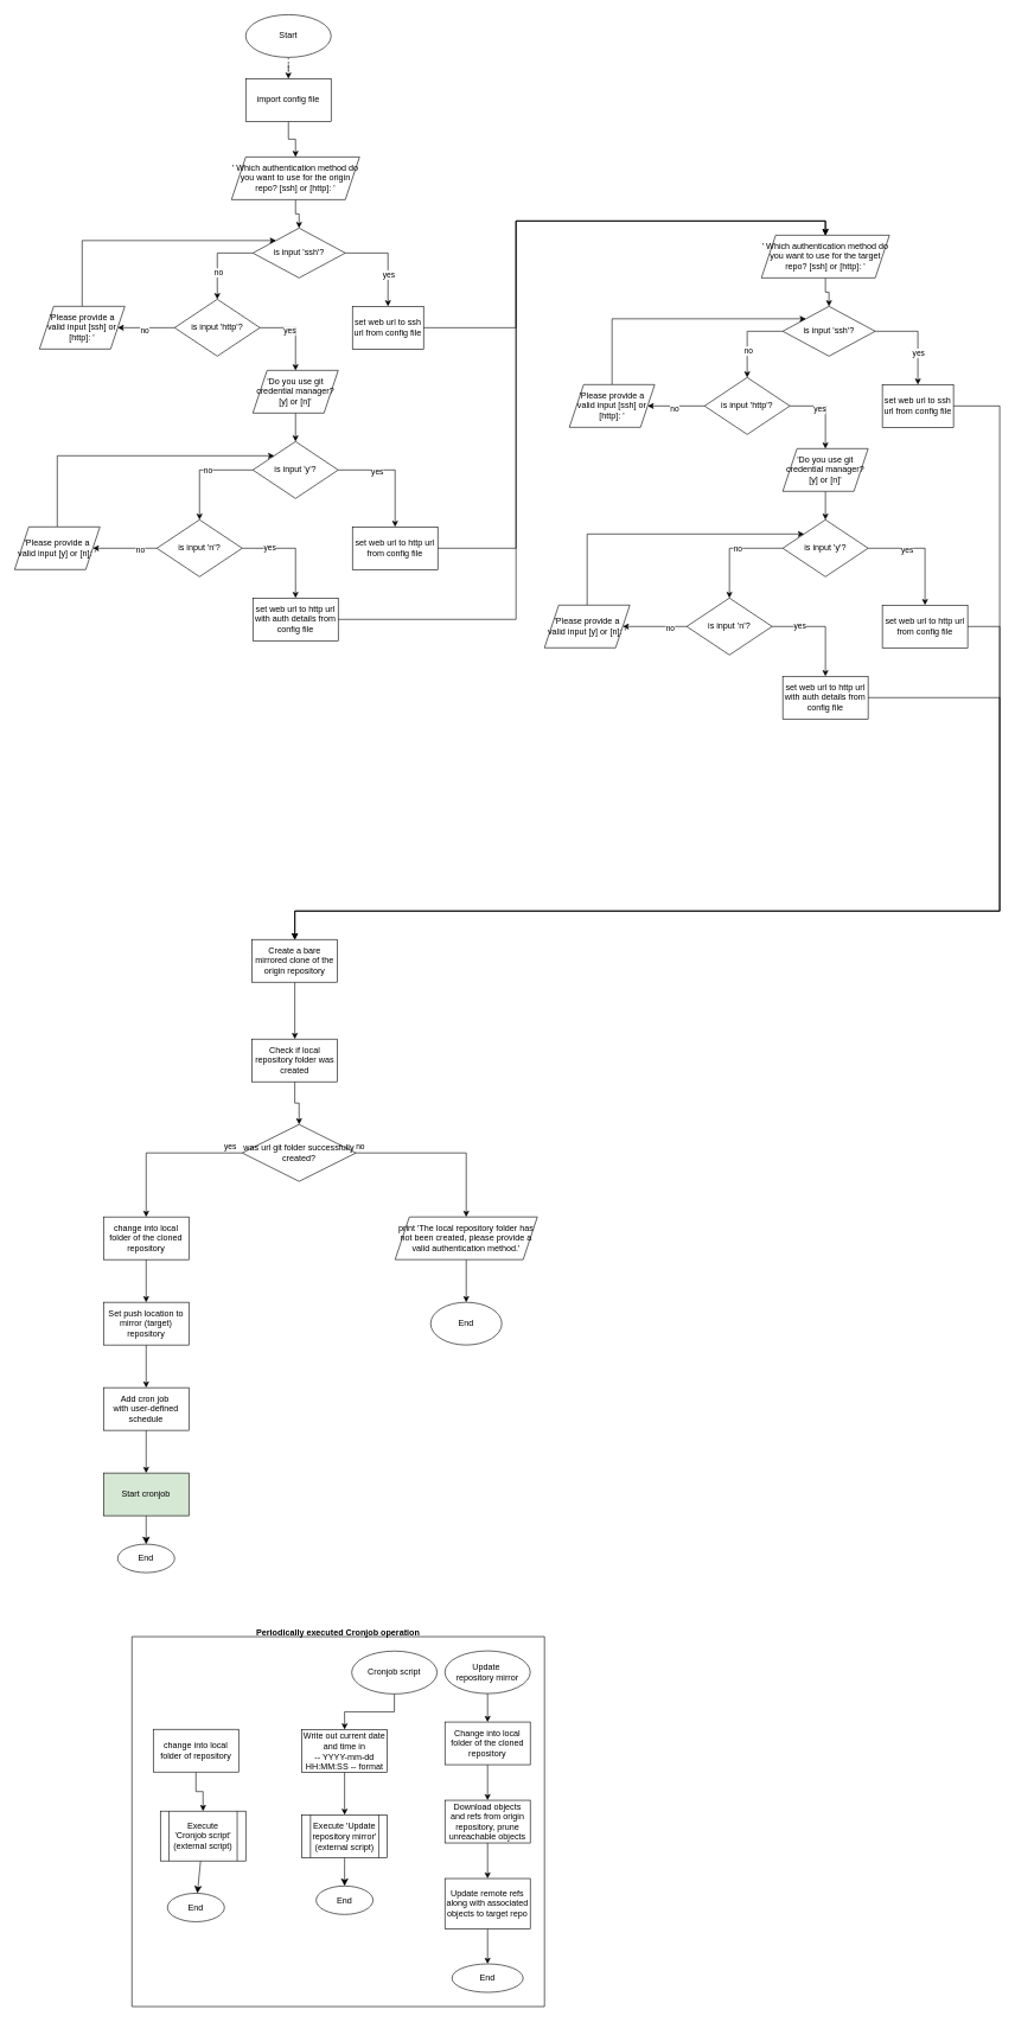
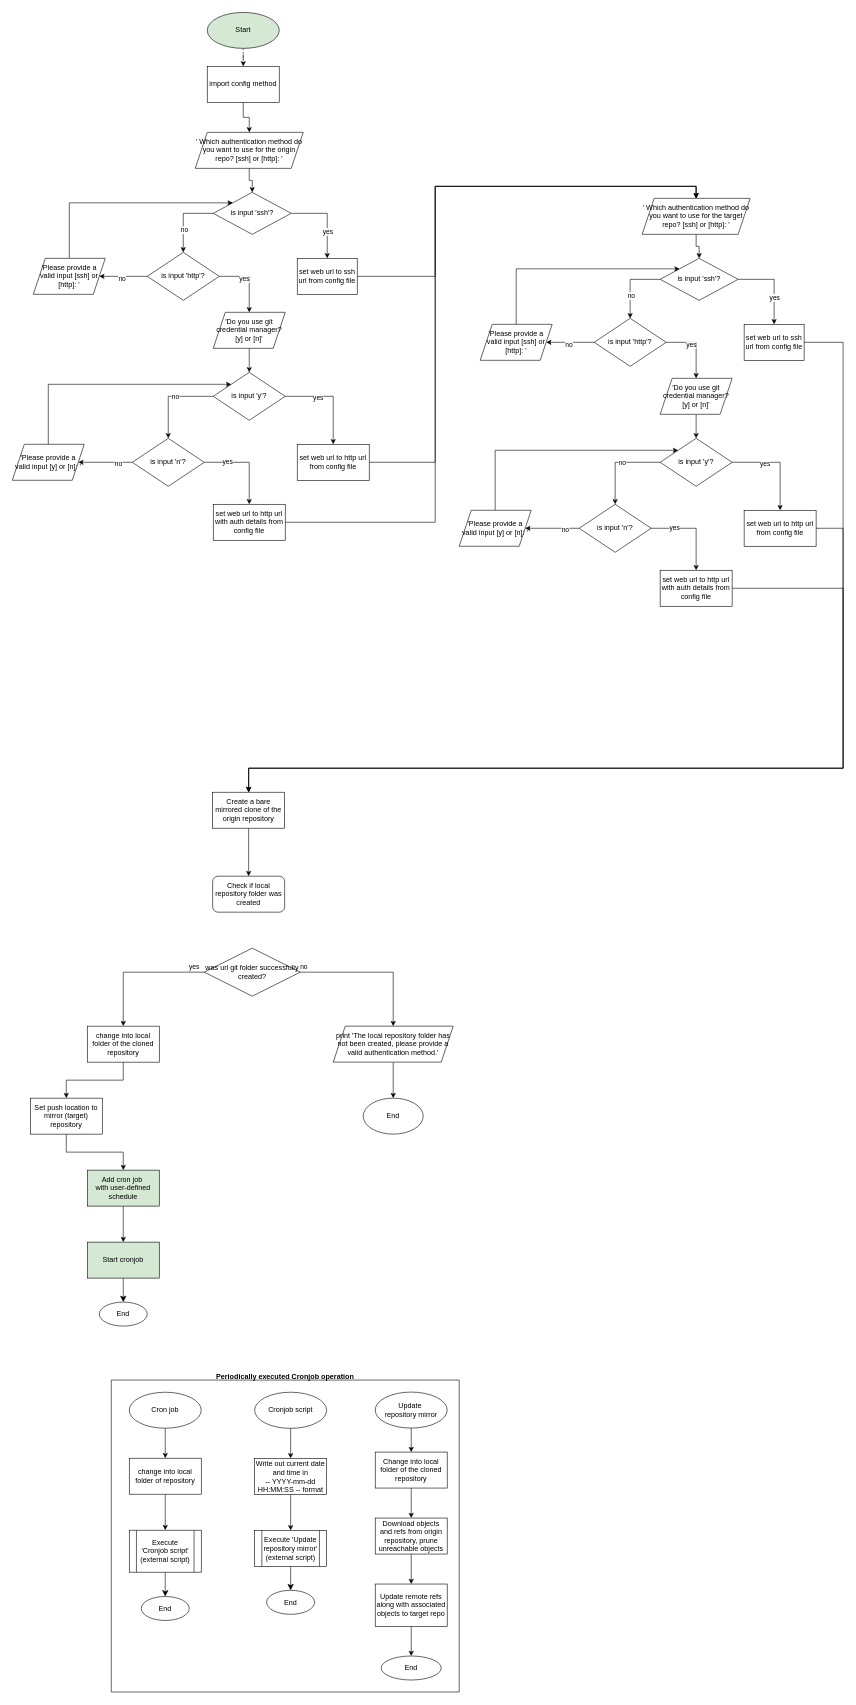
- <mxCell id="3" value="Start" style="ellipse;whiteSpace=wrap;html=1;" parent="1" vertex="1"><mxGeometry x="345" y="20" width="120" height="60" as="geometry" /></mxCell>
+ <mxCell id="3" value="Start" style="ellipse;whiteSpace=wrap;html=1;fillColor=#d5e8d4;" parent="1" vertex="1"><mxGeometry x="345" y="20" width="120" height="60" as="geometry" /></mxCell>
- <mxCell id="45" value="import config file" style="rounded=0;whiteSpace=wrap;html=1;" parent="1" vertex="1"><mxGeometry x="345" y="110" width="120" height="60" as="geometry" /></mxCell>
+ <mxCell id="45" value="import config method" style="rounded=0;whiteSpace=wrap;html=1;" parent="1" vertex="1"><mxGeometry x="345" y="110" width="120" height="60" as="geometry" /></mxCell>
- <mxCell id="99" value="Check if local repository folder was created" style="rounded=0;whiteSpace=wrap;html=1;" parent="1" vertex="1"><mxGeometry x="354" y="1460" width="120" height="60" as="geometry" /></mxCell>
+ <mxCell id="99" value="Check if local repository folder was created" style="whiteSpace=wrap;html=1;rounded=1;" parent="1" vertex="1"><mxGeometry x="354" y="1460" width="120" height="60" as="geometry" /></mxCell>
- <mxCell id="98" style="edgeStyle=orthogonalEdgeStyle;rounded=0;orthogonalLoop=1;jettySize=auto;html=1;entryX=0.5;entryY=0;entryDx=0;entryDy=0;" parent="1" source="99" target="10" edge="1"><mxGeometry relative="1" as="geometry" /></mxCell>
- <mxCell id="12" value="Set push location to mirror (target) repository" style="rounded=0;whiteSpace=wrap;html=1;" parent="1" vertex="1"><mxGeometry x="145" y="1830" width="120" height="60" as="geometry" /></mxCell>
+ <mxCell id="12" value="Set push location to mirror (target) repository" style="rounded=0;whiteSpace=wrap;html=1;" parent="1" vertex="1"><mxGeometry x="50" y="1830" width="120" height="60" as="geometry" /></mxCell>
- <mxCell id="21" value="&lt;div&gt;Add cron job&amp;nbsp;&lt;/div&gt;&lt;div&gt;with user-defined schedule&lt;/div&gt;" style="rounded=0;whiteSpace=wrap;html=1;" parent="1" vertex="1"><mxGeometry x="145" y="1950" width="120" height="60" as="geometry" /></mxCell>
+ <mxCell id="21" value="&lt;div&gt;Add cron job&amp;nbsp;&lt;/div&gt;&lt;div&gt;with user-defined schedule&lt;/div&gt;" style="rounded=0;whiteSpace=wrap;html=1;fillColor=#d5e8d4;" parent="1" vertex="1"><mxGeometry x="145" y="1950" width="120" height="60" as="geometry" /></mxCell>
+ <mxCell id="24" value="Cron job" style="ellipse;whiteSpace=wrap;html=1;" parent="1" vertex="1"><mxGeometry x="215" y="2320.25" width="120" height="60" as="geometry" /></mxCell>
- <mxCell id="105" value="Cronjob script" style="ellipse;whiteSpace=wrap;html=1;" parent="1" vertex="1"><mxGeometry x="494" y="2320.25" width="120" height="60.25" as="geometry" /></mxCell>
+ <mxCell id="105" value="Cronjob script" style="ellipse;whiteSpace=wrap;html=1;" parent="1" vertex="1"><mxGeometry x="424" y="2320.25" width="120" height="60.25" as="geometry" /></mxCell>
+ <mxCell id="23" value="" style="edgeStyle=orthogonalEdgeStyle;rounded=0;orthogonalLoop=1;jettySize=auto;html=1;" parent="1" source="24" target="27" edge="1"><mxGeometry relative="1" as="geometry" /></mxCell>
- <mxCell id="103" value="&lt;div&gt;Execute&lt;/div&gt;&lt;div&gt;'Cronjob script' (external script)&lt;/div&gt;" style="shape=process;whiteSpace=wrap;html=1;backgroundOutline=1;rounded=0;" parent="1" vertex="1"><mxGeometry x="225" y="2545.25" width="120" height="70" as="geometry" /></mxCell>
+ <mxCell id="103" value="&lt;div&gt;Execute&lt;/div&gt;&lt;div&gt;'Cronjob script' (external script)&lt;/div&gt;" style="shape=process;whiteSpace=wrap;html=1;backgroundOutline=1;rounded=0;" parent="1" vertex="1"><mxGeometry x="215" y="2550.25" width="120" height="70" as="geometry" /></mxCell>
